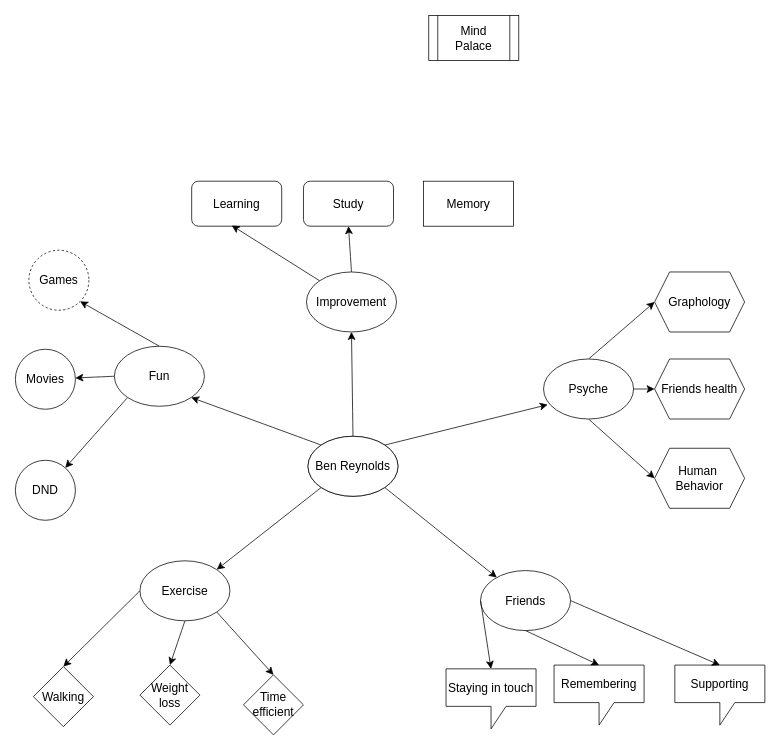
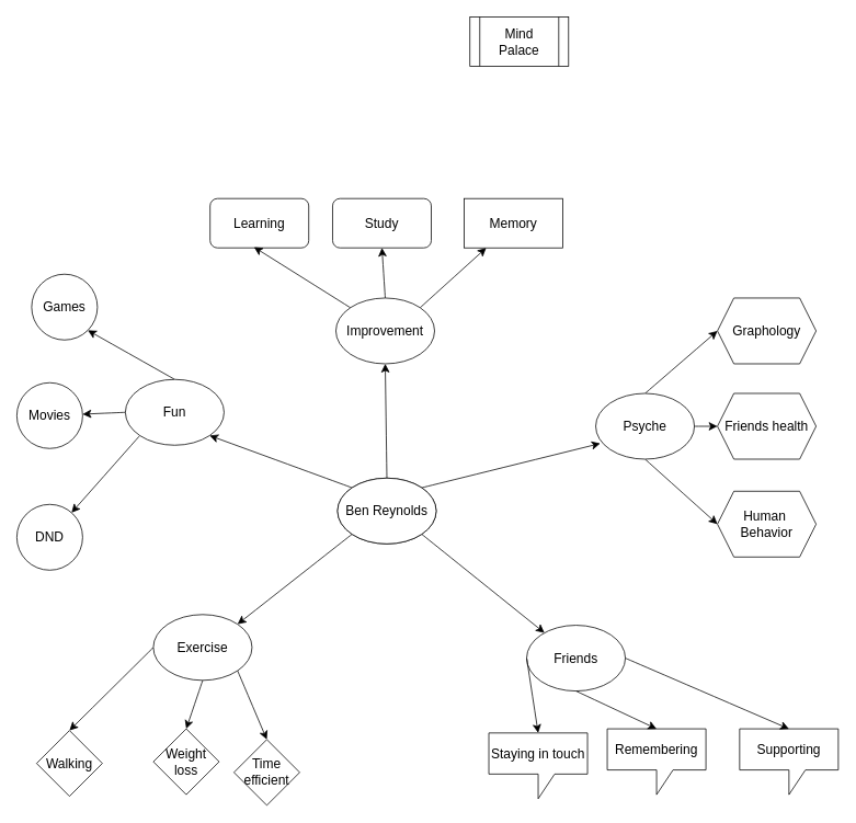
+ <mxCell id="13" style="edgeStyle=none;curved=1;rounded=0;orthogonalLoop=1;jettySize=auto;html=1;exitX=1;exitY=0;exitDx=0;exitDy=0;fontSize=12;startSize=8;endSize=8;" edge="1" parent="1" source="14" target="27"><mxGeometry relative="1" as="geometry" /></mxCell>
- <mxCell id="29" value="Games" style="ellipse;whiteSpace=wrap;html=1;aspect=fixed;fontSize=16;dashed=1;" vertex="1" parent="1"><mxGeometry x="38" y="333" width="80" height="80" as="geometry" /></mxCell>
+ <mxCell id="29" value="Games" style="ellipse;whiteSpace=wrap;html=1;aspect=fixed;fontSize=16;" vertex="1" parent="1"><mxGeometry x="38" y="333" width="80" height="80" as="geometry" /></mxCell>
- <mxCell id="34" value="Time&lt;br&gt;efficient" style="rhombus;whiteSpace=wrap;html=1;fontSize=16;" vertex="1" parent="1"><mxGeometry x="324" y="899" width="80" height="80" as="geometry" /></mxCell>
+ <mxCell id="34" value="Time&lt;br&gt;efficient" style="rhombus;whiteSpace=wrap;html=1;fontSize=16;" vertex="1" parent="1"><mxGeometry x="284" y="899" width="80" height="80" as="geometry" /></mxCell>
